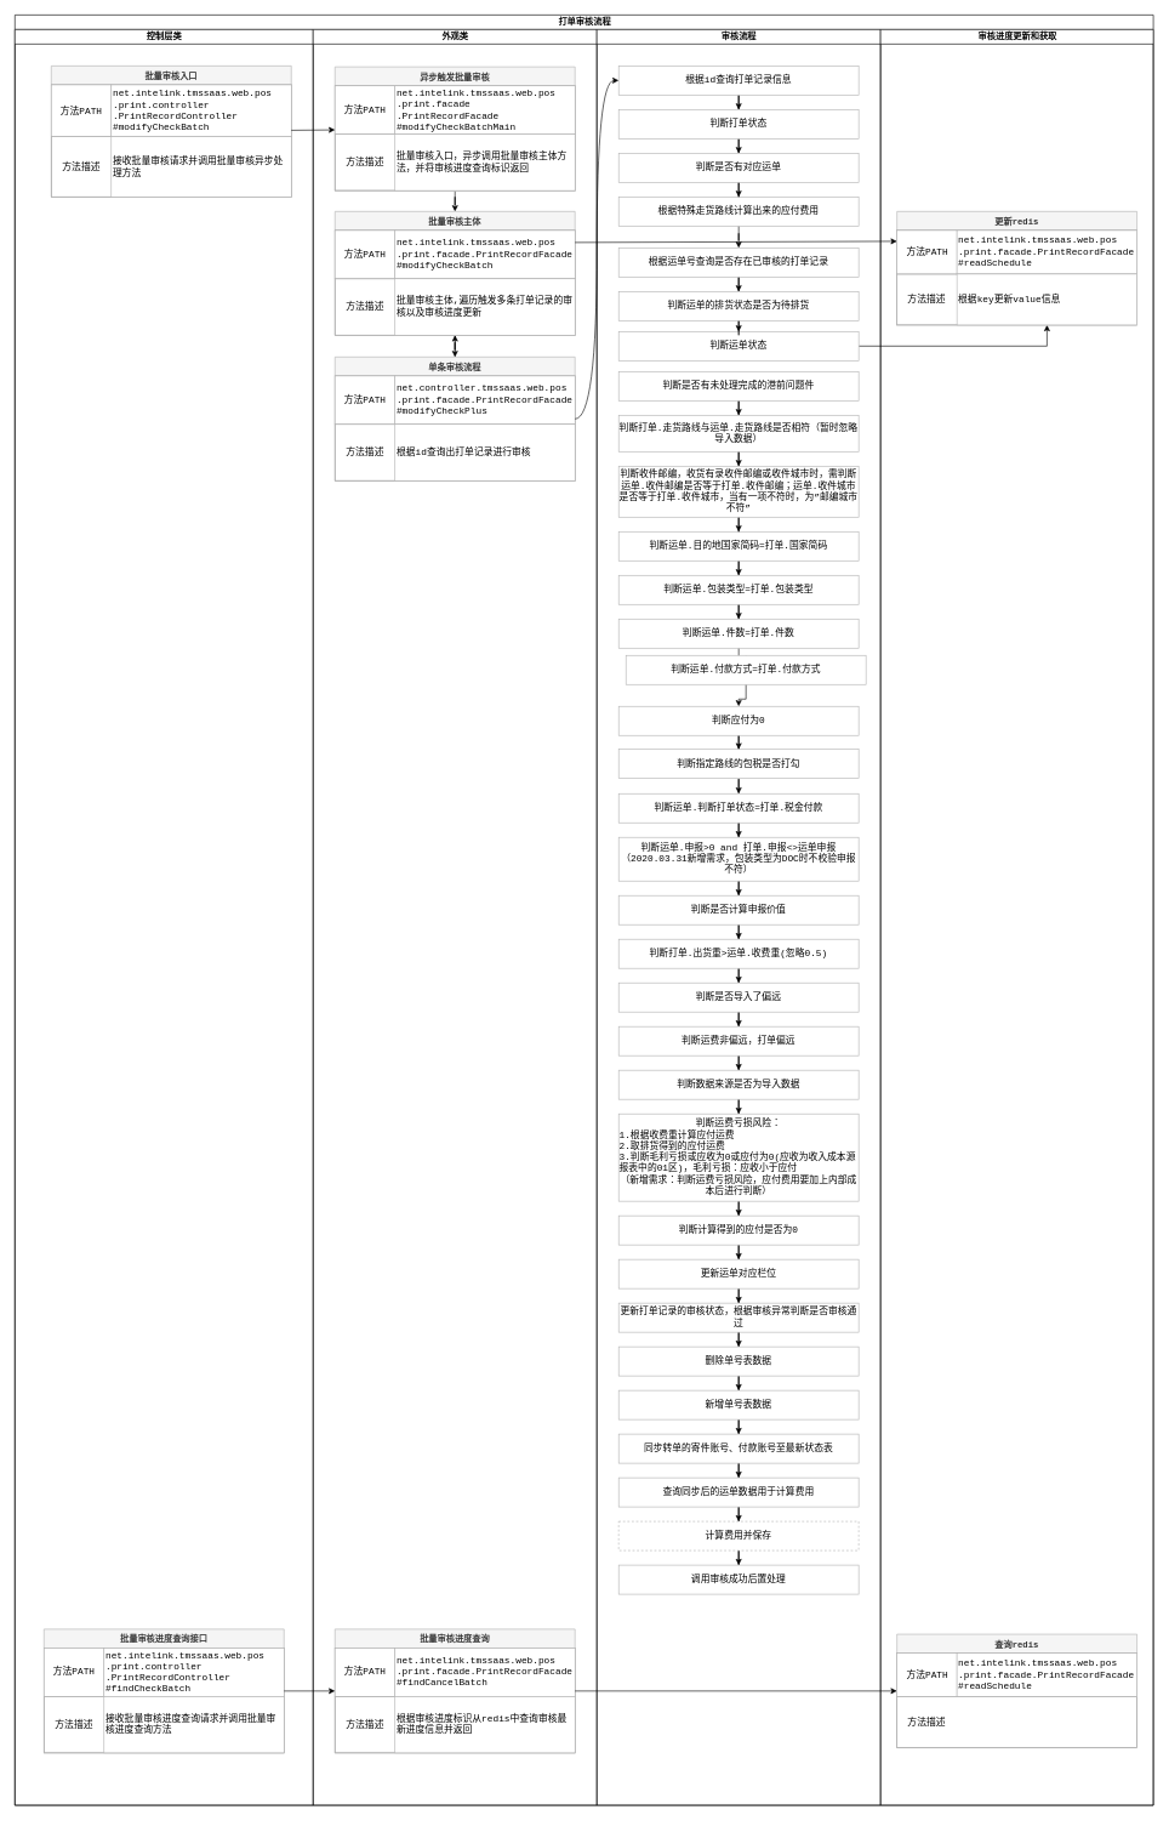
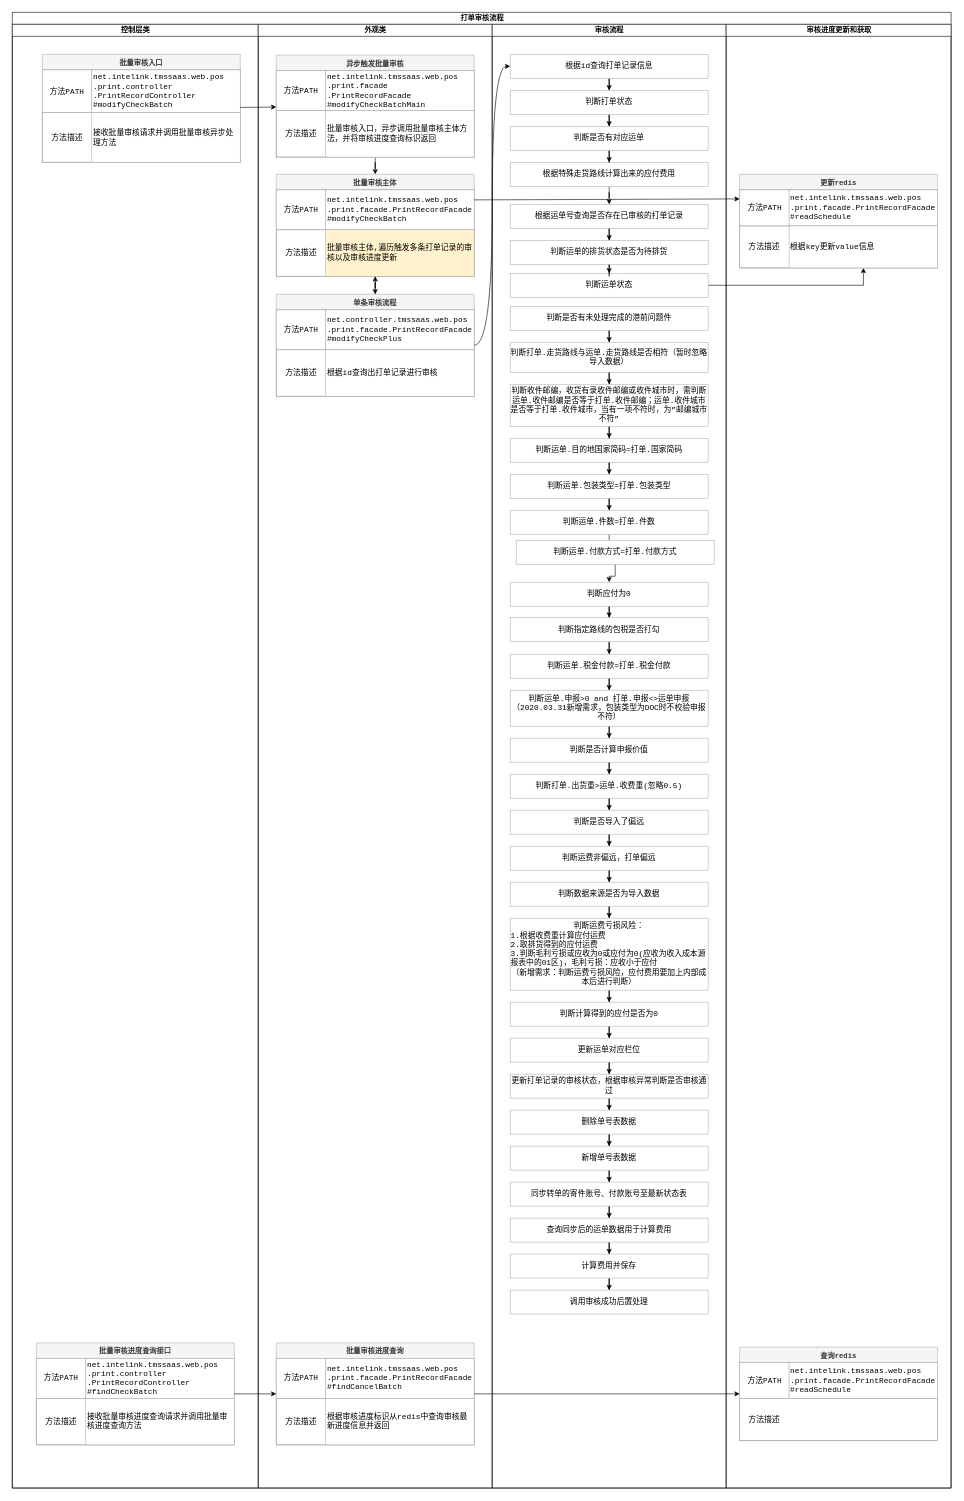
- <mxCell id="37" value="批量审核主体,遍历触发多条打单记录的审核以及审核进度更新" style="rounded=0;whiteSpace=wrap;html=1;align=left;strokeColor=#B3B3B3;fontFamily=Courier New;fontSize=13;" parent="36" vertex="1"><mxGeometry x="82.5" width="247.5" height="77.538" as="geometry" /></mxCell>
+ <mxCell id="37" value="批量审核主体,遍历触发多条打单记录的审核以及审核进度更新" style="rounded=0;whiteSpace=wrap;html=1;align=left;strokeColor=#B3B3B3;fontFamily=Courier New;fontSize=13;fillColor=#fff2cc;" parent="36" vertex="1"><mxGeometry x="82.5" width="247.5" height="77.538" as="geometry" /></mxCell>
- <mxCell id="90" value="判断运单.判断打单状态=打单.税金付款" style="whiteSpace=wrap;html=1;rounded=0;fontFamily=Courier New;fontSize=13;align=center;strokeColor=#B3B3B3;" parent="56" vertex="1"><mxGeometry x="30" y="1050" width="330" height="40" as="geometry" /></mxCell>
+ <mxCell id="90" value="判断运单.税金付款=打单.税金付款" style="whiteSpace=wrap;html=1;rounded=0;fontFamily=Courier New;fontSize=13;align=center;strokeColor=#B3B3B3;" parent="56" vertex="1"><mxGeometry x="30" y="1050" width="330" height="40" as="geometry" /></mxCell>
- <mxCell id="120" value="计算费用并保存" style="whiteSpace=wrap;html=1;rounded=0;fontFamily=Courier New;fontSize=13;align=center;strokeColor=#B3B3B3;dashed=1;" parent="56" vertex="1"><mxGeometry x="30" y="2050" width="330" height="40" as="geometry" /></mxCell>
+ <mxCell id="120" value="计算费用并保存" style="whiteSpace=wrap;html=1;rounded=0;fontFamily=Courier New;fontSize=13;align=center;strokeColor=#B3B3B3;" parent="56" vertex="1"><mxGeometry x="30" y="2050" width="330" height="40" as="geometry" /></mxCell>
